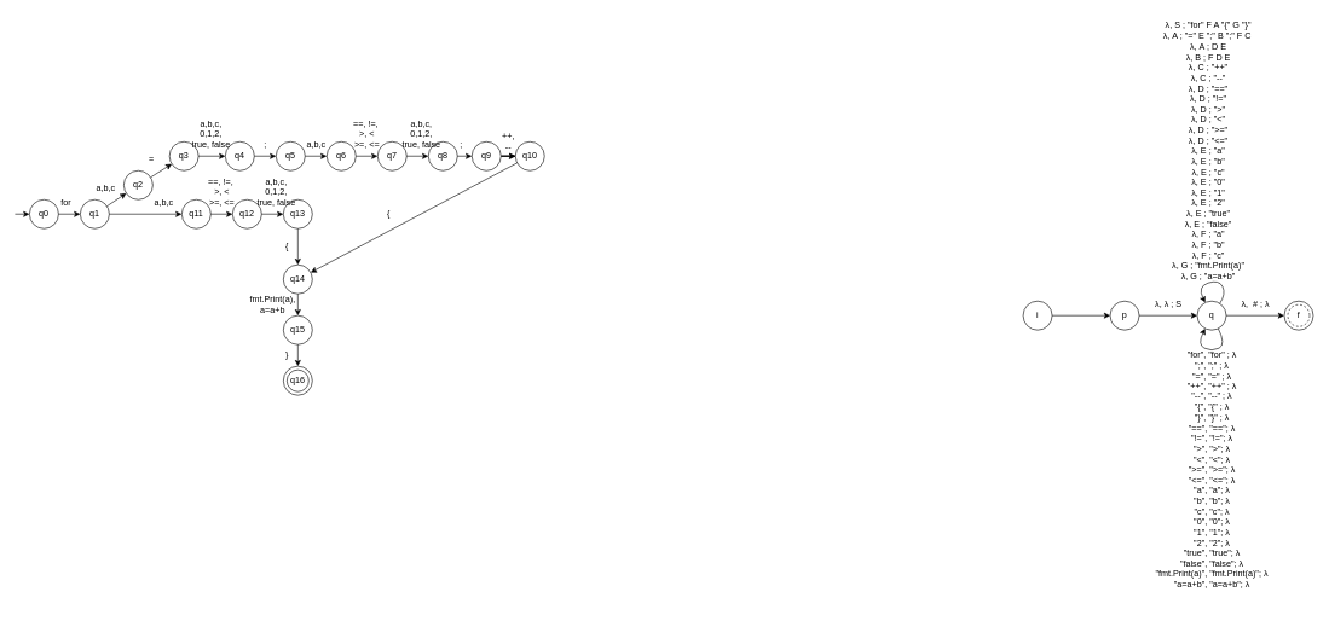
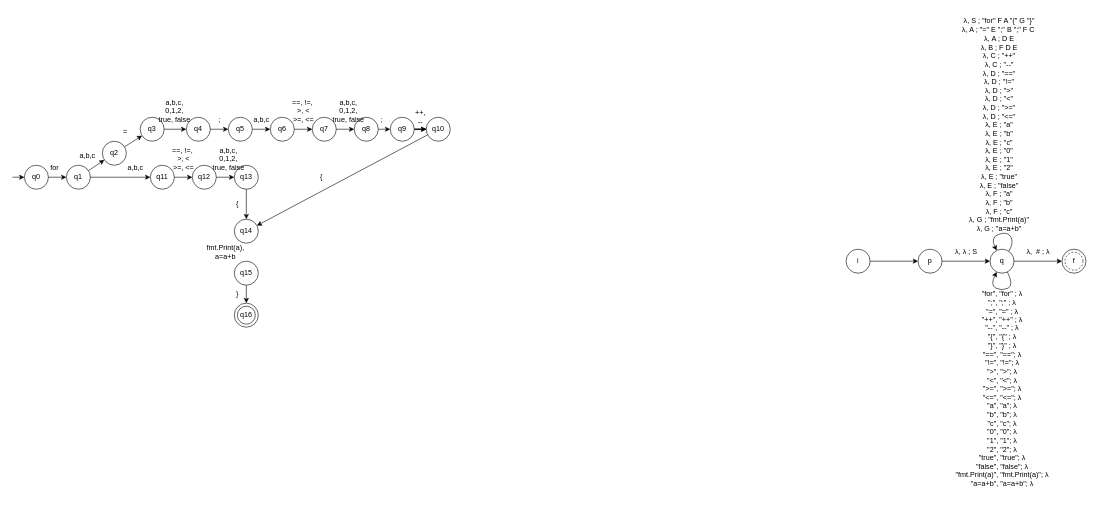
- <mxCell id="68" value="" style="endArrow=classic;html=1;rounded=0;" edge="1" parent="1" target="67" source="62"><mxGeometry width="50" height="50" relative="1" as="geometry"><mxPoint x="410" y="405" as="sourcePoint" /><mxPoint x="540" y="405" as="targetPoint" /></mxGeometry></mxCell>
